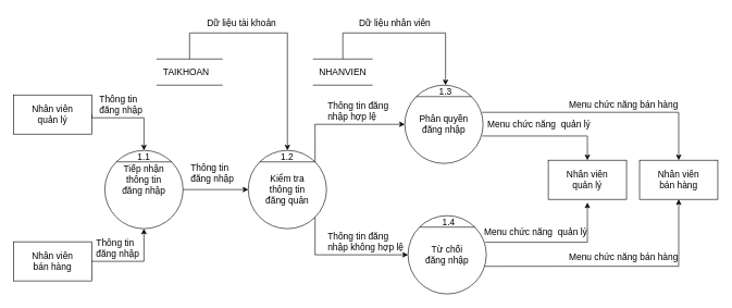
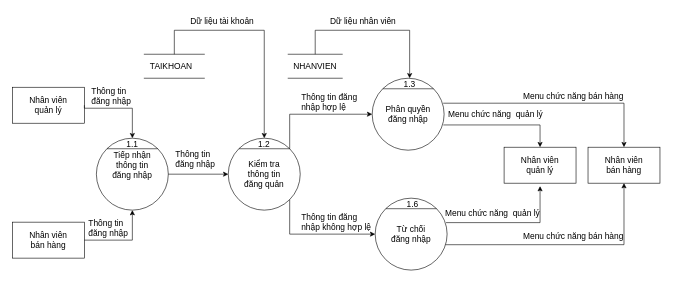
- <mxCell id="31" value="1.4" style="text;html=1;strokeColor=none;fillColor=none;align=center;verticalAlign=middle;whiteSpace=wrap;rounded=0;fontSize=14;" parent="1" vertex="1"><mxGeometry x="670" y="330" width="35" height="20" as="geometry" /></mxCell>
+ <mxCell id="31" value="1.6" style="text;html=1;strokeColor=none;fillColor=none;align=center;verticalAlign=middle;whiteSpace=wrap;rounded=0;fontSize=14;" parent="1" vertex="1"><mxGeometry x="670" y="330" width="35" height="20" as="geometry" /></mxCell>
